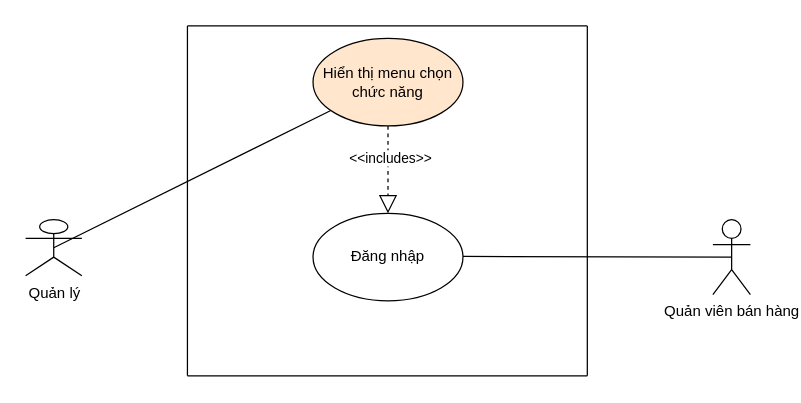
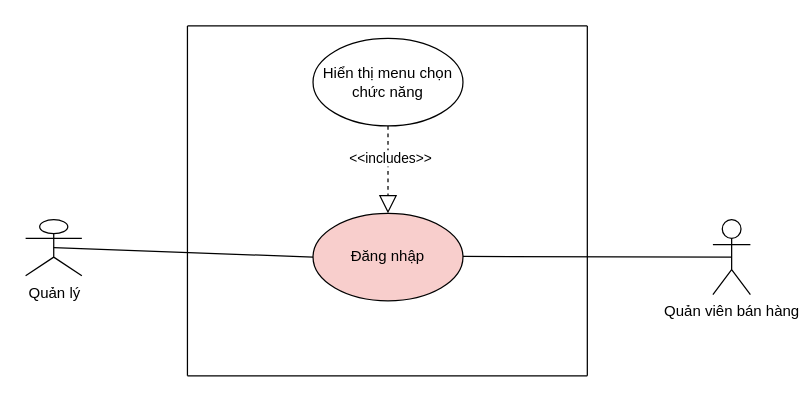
- <mxCell id="7" value="Hiển thị menu chọn chức năng" style="ellipse;whiteSpace=wrap;html=1;fillColor=#ffe6cc;" parent="1" vertex="1"><mxGeometry x="250" y="30" width="120" height="70" as="geometry" /></mxCell>
+ <mxCell id="7" value="Hiển thị menu chọn chức năng" style="ellipse;whiteSpace=wrap;html=1;" parent="1" vertex="1"><mxGeometry x="250" y="30" width="120" height="70" as="geometry" /></mxCell>
- <mxCell id="8" value="" style="endArrow=none;html=1;rounded=0;exitX=0.5;exitY=0.5;exitDx=0;exitDy=0;exitPerimeter=0;" parent="1" source="2" target="7" edge="1"><mxGeometry width="50" height="50" relative="1" as="geometry"><mxPoint x="260" y="180" as="sourcePoint" /><mxPoint x="310" y="130" as="targetPoint" /></mxGeometry></mxCell>
+ <mxCell id="8" value="" style="endArrow=none;html=1;rounded=0;exitX=0.5;exitY=0.5;exitDx=0;exitDy=0;exitPerimeter=0;entryX=0;entryY=0.5;entryDx=0;entryDy=0;" parent="1" source="2" target="4" edge="1"><mxGeometry width="50" height="50" relative="1" as="geometry"><mxPoint x="260" y="180" as="sourcePoint" /><mxPoint x="310" y="130" as="targetPoint" /></mxGeometry></mxCell>
- <mxCell id="4" value="Đăng nhập" style="ellipse;whiteSpace=wrap;html=1;" parent="1" vertex="1"><mxGeometry x="250" y="170" width="120" height="70" as="geometry" /></mxCell>
+ <mxCell id="4" value="Đăng nhập" style="ellipse;whiteSpace=wrap;html=1;fillColor=#f8cecc;" parent="1" vertex="1"><mxGeometry x="250" y="170" width="120" height="70" as="geometry" /></mxCell>
